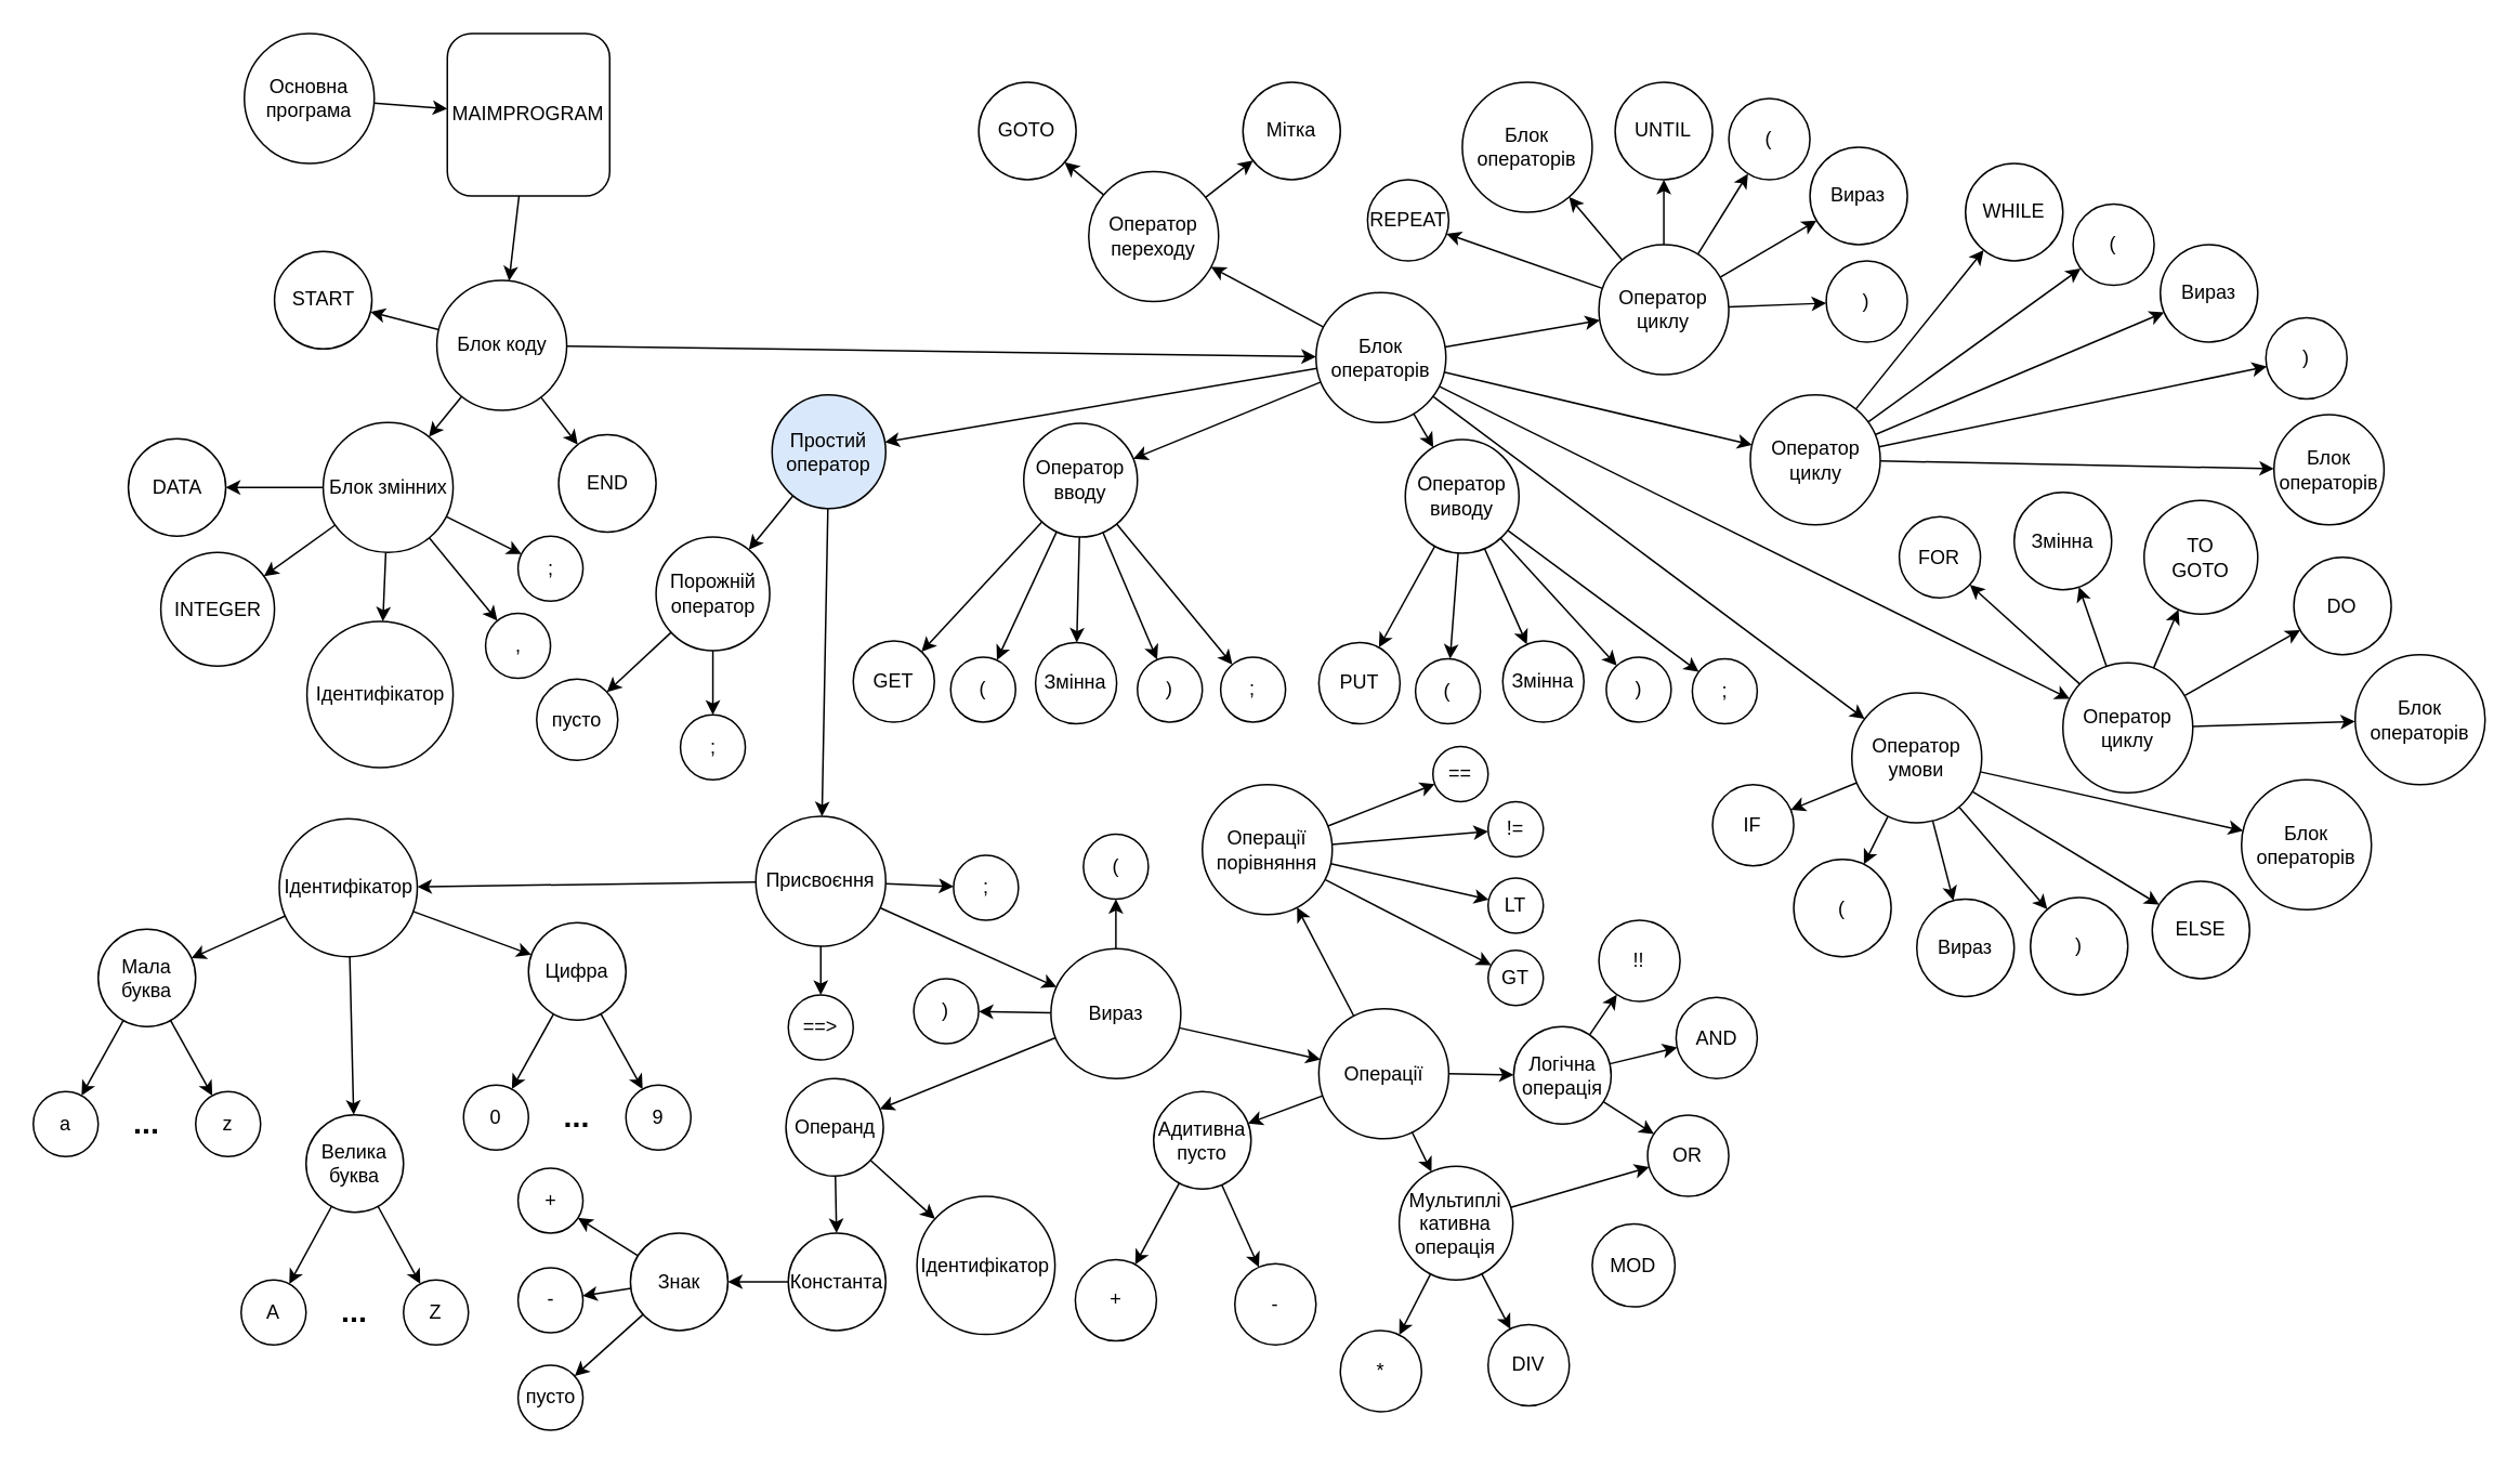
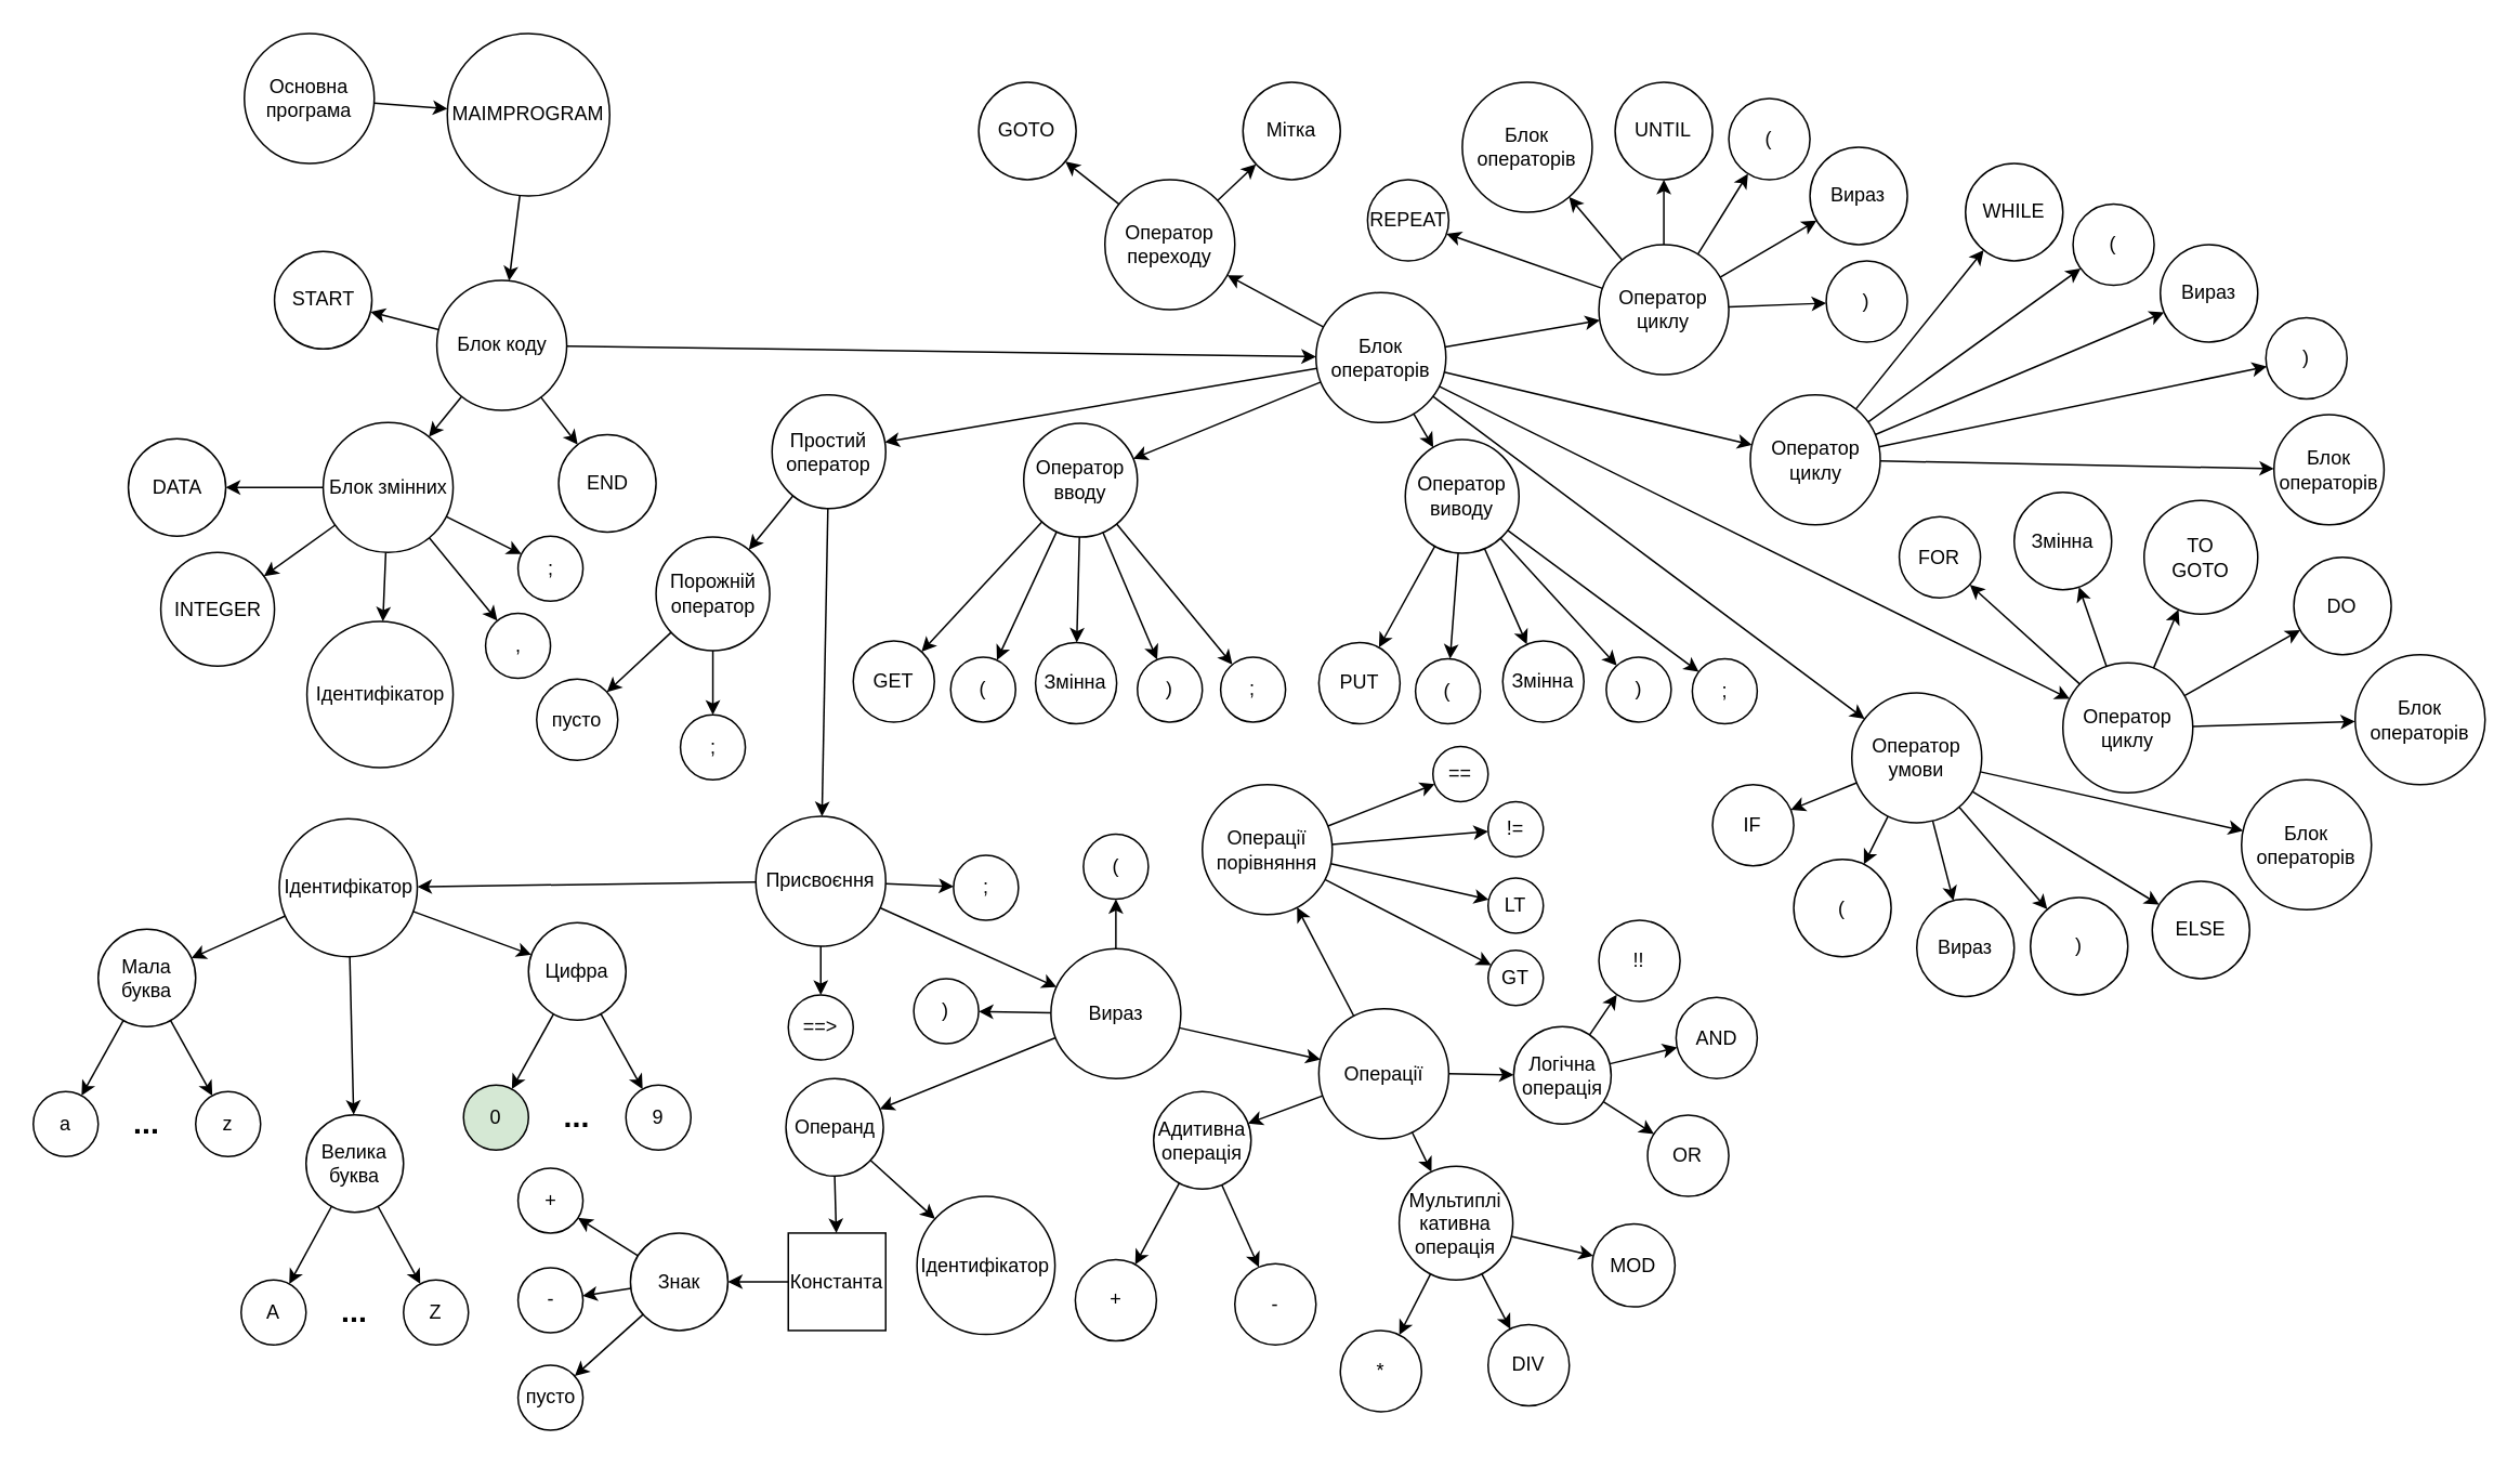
- <mxCell id="40" value="MAIMPROGRAM" style="whiteSpace=wrap;html=1;aspect=fixed;rounded=1;" parent="1" vertex="1"><mxGeometry x="275" y="20" width="100" height="100" as="geometry" /></mxCell>
+ <mxCell id="40" value="MAIMPROGRAM" style="ellipse;whiteSpace=wrap;html=1;aspect=fixed;" parent="1" vertex="1"><mxGeometry x="275" y="20" width="100" height="100" as="geometry" /></mxCell>
- <mxCell id="72" value="Оператор переходу" style="ellipse;whiteSpace=wrap;html=1;aspect=fixed;" parent="1" vertex="1"><mxGeometry x="670" y="105" width="80" height="80" as="geometry" /></mxCell>
+ <mxCell id="72" value="Оператор переходу" style="ellipse;whiteSpace=wrap;html=1;aspect=fixed;" parent="1" vertex="1"><mxGeometry x="680" y="110" width="80" height="80" as="geometry" /></mxCell>
- <mxCell id="28" value="Простий оператор" style="ellipse;whiteSpace=wrap;html=1;aspect=fixed;fillColor=#dae8fc;" parent="1" vertex="1"><mxGeometry x="475" y="242.5" width="70" height="70" as="geometry" /></mxCell>
+ <mxCell id="28" value="Простий оператор" style="ellipse;whiteSpace=wrap;html=1;aspect=fixed;" parent="1" vertex="1"><mxGeometry x="475" y="242.5" width="70" height="70" as="geometry" /></mxCell>
- <mxCell id="127" value="0" style="ellipse;whiteSpace=wrap;html=1;aspect=fixed;" parent="1" vertex="1"><mxGeometry x="285" y="667.5" width="40" height="40" as="geometry" /></mxCell>
+ <mxCell id="127" value="0" style="ellipse;whiteSpace=wrap;html=1;aspect=fixed;fillColor=#d5e8d4;" parent="1" vertex="1"><mxGeometry x="285" y="667.5" width="40" height="40" as="geometry" /></mxCell>
- <mxCell id="155" value="Адитивна пусто" style="ellipse;whiteSpace=wrap;html=1;aspect=fixed;" parent="1" vertex="1"><mxGeometry x="710" y="671.5" width="60" height="60" as="geometry" /></mxCell>
+ <mxCell id="155" value="Адитивна операція" style="ellipse;whiteSpace=wrap;html=1;aspect=fixed;" parent="1" vertex="1"><mxGeometry x="710" y="671.5" width="60" height="60" as="geometry" /></mxCell>
- <mxCell id="159" style="edgeStyle=none;rounded=0;orthogonalLoop=1;jettySize=auto;html=1;" parent="1" source="162" target="153" edge="1"><mxGeometry relative="1" as="geometry" /></mxCell>
+ <mxCell id="159" style="edgeStyle=none;rounded=0;orthogonalLoop=1;jettySize=auto;html=1;" parent="1" source="162" target="163" edge="1"><mxGeometry relative="1" as="geometry" /></mxCell>
- <mxCell id="116" value="Константа" style="ellipse;whiteSpace=wrap;html=1;aspect=fixed;" parent="1" vertex="1"><mxGeometry x="485" y="758.62" width="60" height="60" as="geometry" /></mxCell>
+ <mxCell id="116" value="Константа" style="whiteSpace=wrap;html=1;aspect=fixed;rounded=0;" parent="1" vertex="1"><mxGeometry x="485" y="758.62" width="60" height="60" as="geometry" /></mxCell>
